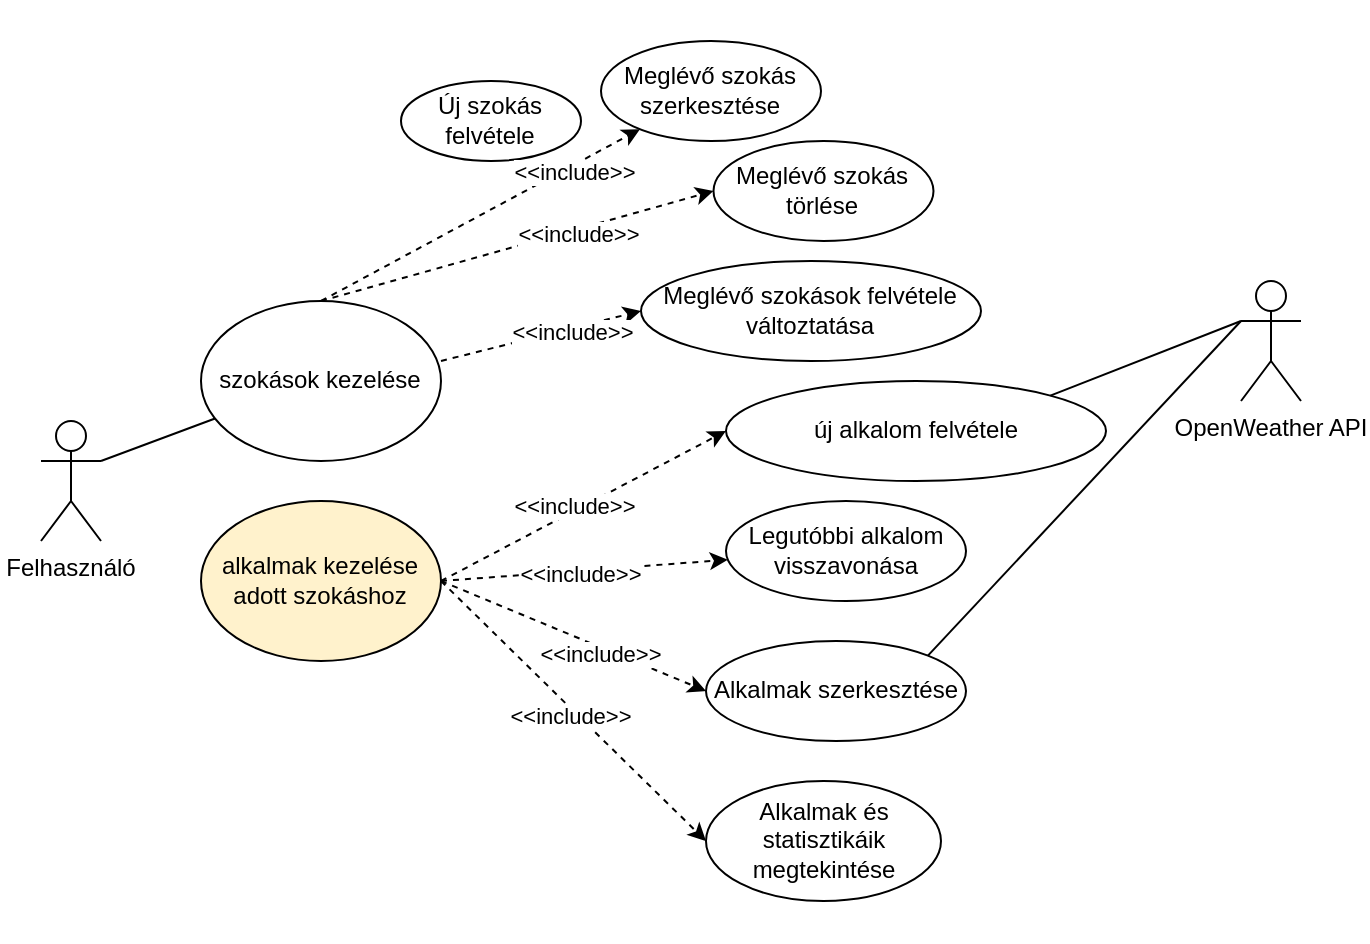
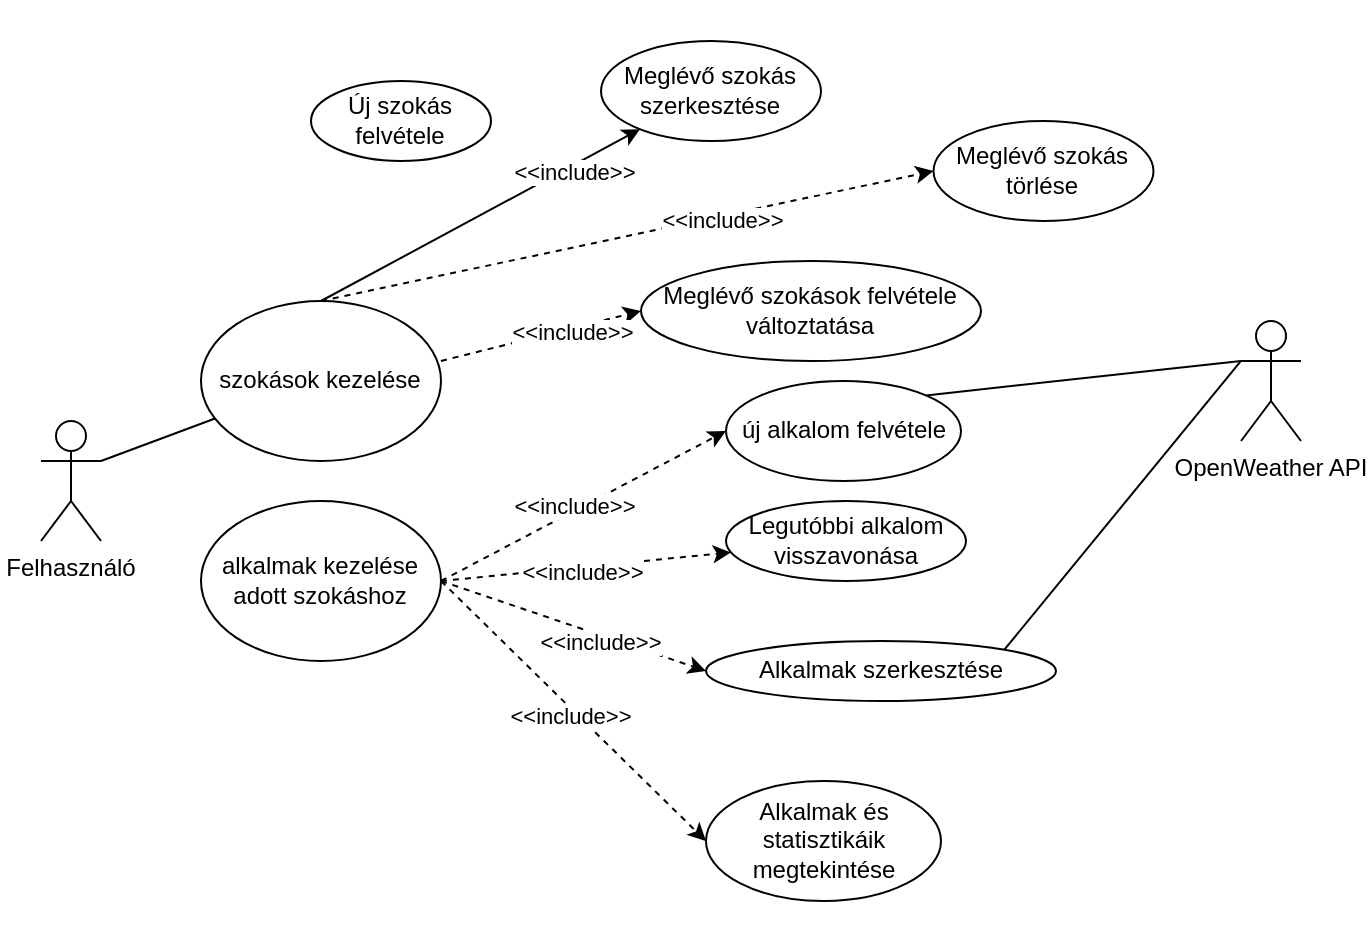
- <mxCell id="4" value="Új szokás felvétele" style="ellipse;whiteSpace=wrap;html=1;" parent="1" vertex="1"><mxGeometry x="200" y="40" width="90" height="40" as="geometry" /></mxCell>
+ <mxCell id="4" value="Új szokás felvétele" style="ellipse;whiteSpace=wrap;html=1;" parent="1" vertex="1"><mxGeometry x="155" y="40" width="90" height="40" as="geometry" /></mxCell>
- <mxCell id="20" value="Meglévő szokás törlése" style="ellipse;whiteSpace=wrap;html=1;" parent="1" vertex="1"><mxGeometry x="356.25" y="70" width="110" height="50" as="geometry" /></mxCell>
+ <mxCell id="20" value="Meglévő szokás törlése" style="ellipse;whiteSpace=wrap;html=1;" parent="1" vertex="1"><mxGeometry x="466.25" y="60" width="110" height="50" as="geometry" /></mxCell>
- <mxCell id="21" value="" style="endArrow=classic;html=1;rounded=0;exitX=0.5;exitY=0;exitDx=0;exitDy=0;dashed=1;" parent="1" source="3" target="19" edge="1"><mxGeometry width="50" height="50" relative="1" as="geometry"><mxPoint x="310" y="400" as="sourcePoint" /><mxPoint x="360" y="350" as="targetPoint" /></mxGeometry></mxCell>
+ <mxCell id="21" value="" style="endArrow=classic;html=1;rounded=0;exitX=0.5;exitY=0;exitDx=0;exitDy=0;dashed=0;" parent="1" source="3" target="19" edge="1"><mxGeometry width="50" height="50" relative="1" as="geometry"><mxPoint x="310" y="400" as="sourcePoint" /><mxPoint x="360" y="350" as="targetPoint" /></mxGeometry></mxCell>
- <mxCell id="9" value="OpenWeather API" style="shape=umlActor;verticalLabelPosition=bottom;verticalAlign=top;html=1;outlineConnect=0;" parent="1" vertex="1"><mxGeometry x="620" y="140" width="30" height="60" as="geometry" /></mxCell>
+ <mxCell id="9" value="OpenWeather API" style="shape=umlActor;verticalLabelPosition=bottom;verticalAlign=top;html=1;outlineConnect=0;" parent="1" vertex="1"><mxGeometry x="620" y="160" width="30" height="60" as="geometry" /></mxCell>
- <mxCell id="6" value="új alkalom felvétele" style="ellipse;whiteSpace=wrap;html=1;" parent="1" vertex="1"><mxGeometry x="362.5" y="190" width="190" height="50" as="geometry" /></mxCell>
+ <mxCell id="6" value="új alkalom felvétele" style="ellipse;whiteSpace=wrap;html=1;" parent="1" vertex="1"><mxGeometry x="362.5" y="190" width="117.5" height="50" as="geometry" /></mxCell>
- <mxCell id="7" value="Legutóbbi alkalom visszavonása" style="ellipse;whiteSpace=wrap;html=1;" parent="1" vertex="1"><mxGeometry x="362.5" y="250" width="120" height="50" as="geometry" /></mxCell>
+ <mxCell id="7" value="Legutóbbi alkalom visszavonása" style="ellipse;whiteSpace=wrap;html=1;" parent="1" vertex="1"><mxGeometry x="362.5" y="250" width="120" height="40" as="geometry" /></mxCell>
- <mxCell id="5" value="alkalmak kezelése adott szokáshoz" style="ellipse;whiteSpace=wrap;html=1;fillColor=#fff2cc;" parent="1" vertex="1"><mxGeometry x="100" y="250" width="120" height="80" as="geometry" /></mxCell>
+ <mxCell id="5" value="alkalmak kezelése adott szokáshoz" style="ellipse;whiteSpace=wrap;html=1;" parent="1" vertex="1"><mxGeometry x="100" y="250" width="120" height="80" as="geometry" /></mxCell>
- <mxCell id="8" value="Alkalmak szerkesztése" style="ellipse;whiteSpace=wrap;html=1;" parent="1" vertex="1"><mxGeometry x="352.5" y="320" width="130" height="50" as="geometry" /></mxCell>
+ <mxCell id="8" value="Alkalmak szerkesztése" style="ellipse;whiteSpace=wrap;html=1;" parent="1" vertex="1"><mxGeometry x="352.5" y="320" width="175" height="30" as="geometry" /></mxCell>
